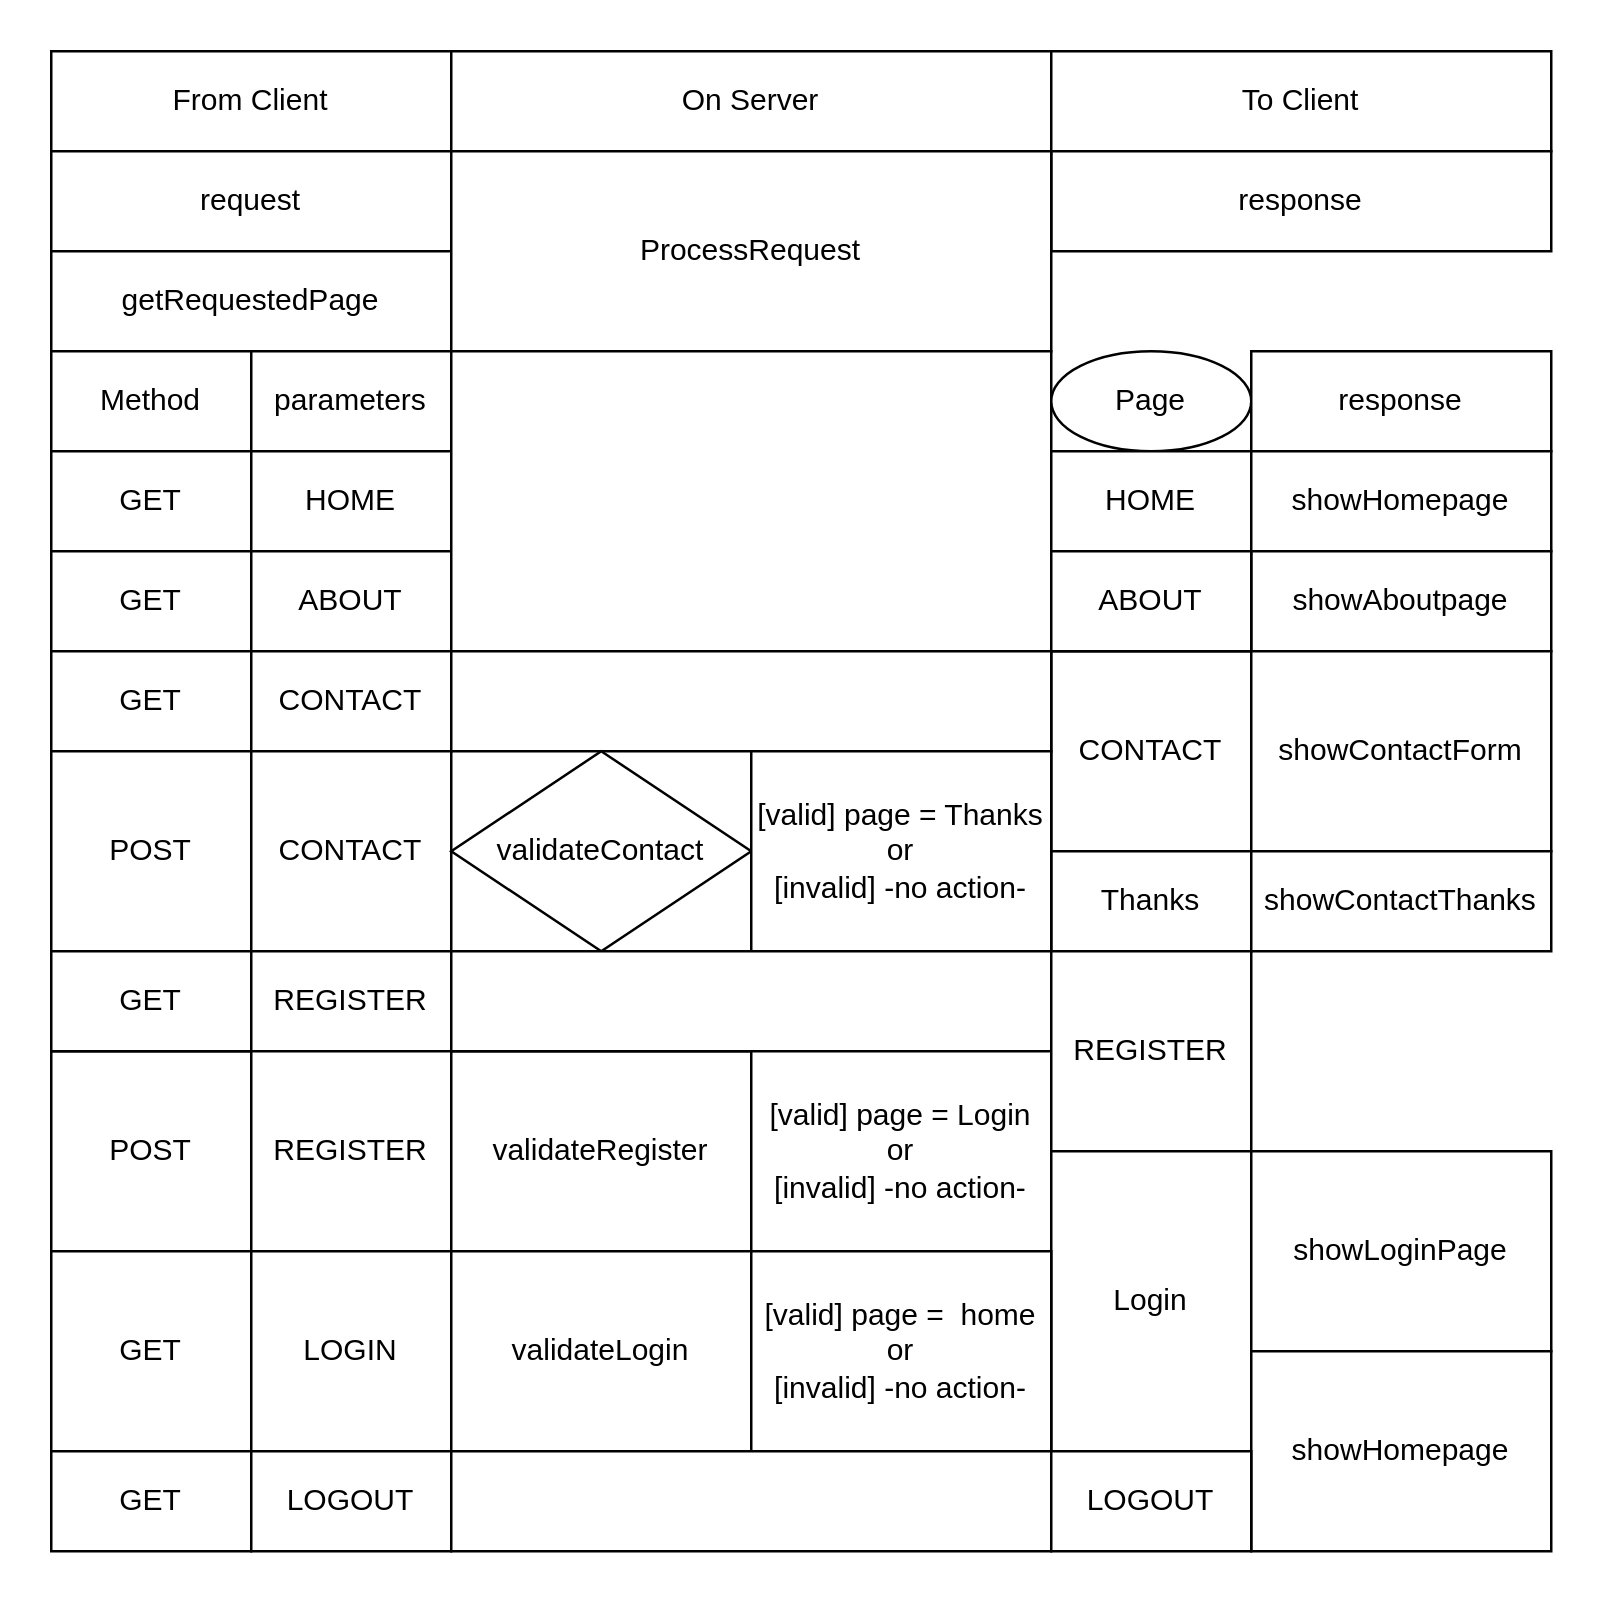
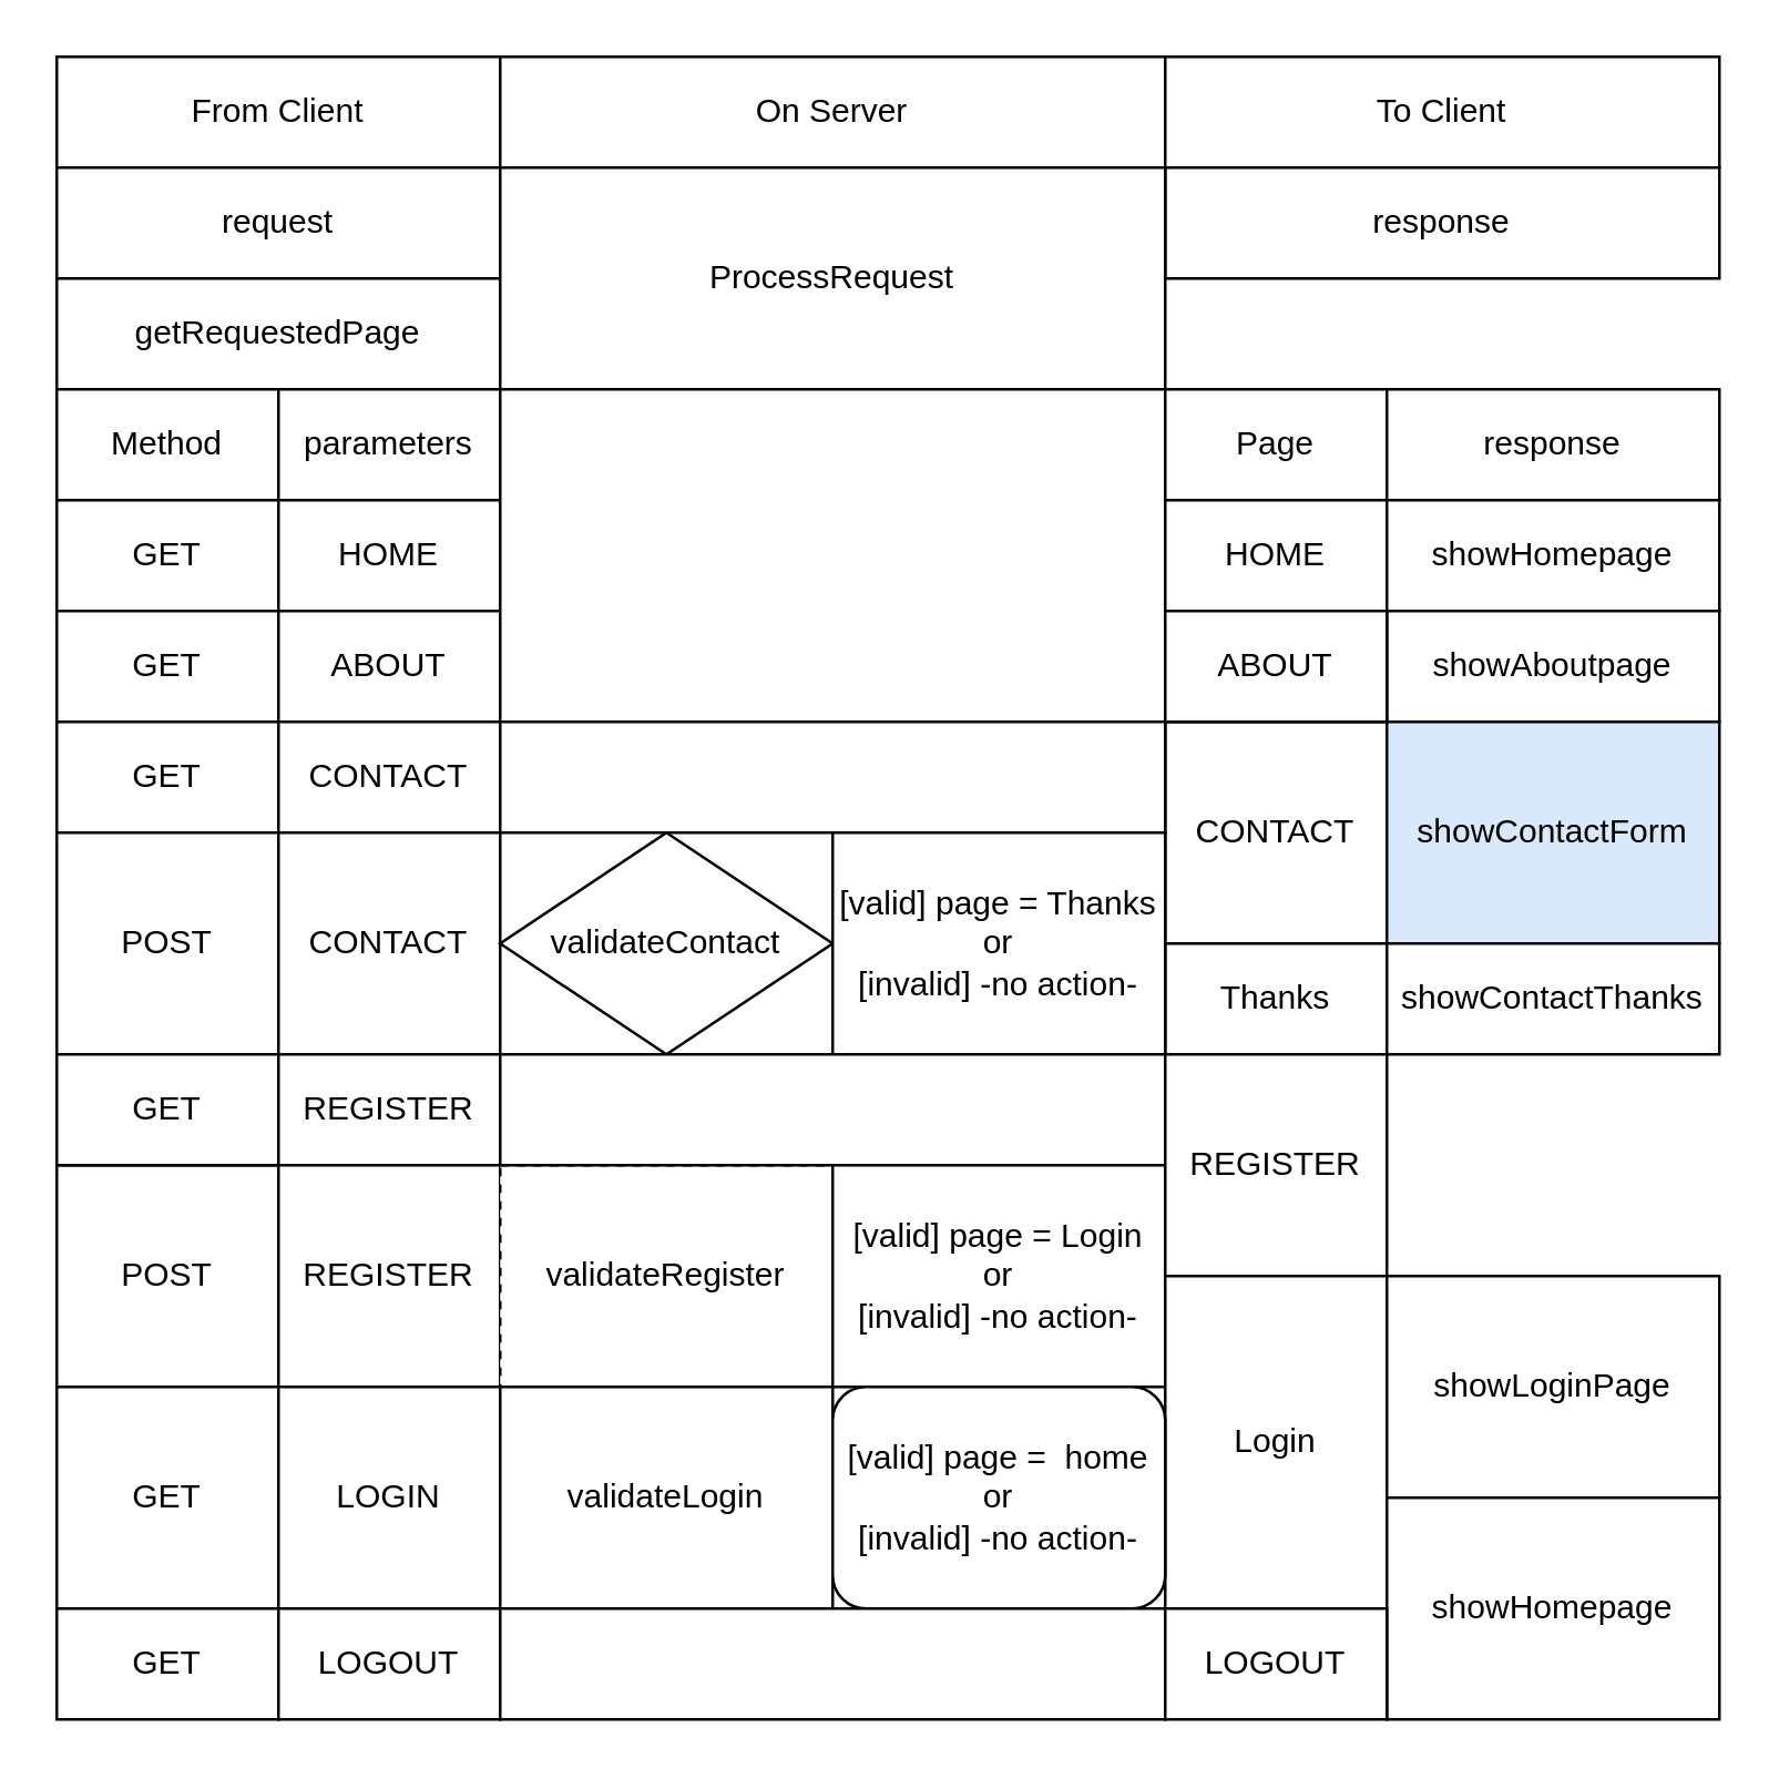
- <mxCell id="28" value="Page" style="ellipse;whiteSpace=wrap;html=1;" vertex="1" parent="1"><mxGeometry x="420" y="140" width="80" height="40" as="geometry" /></mxCell>
+ <mxCell id="28" value="Page" style="rounded=0;whiteSpace=wrap;html=1;" vertex="1" parent="1"><mxGeometry x="420" y="140" width="80" height="40" as="geometry" /></mxCell>
- <mxCell id="35" value="showContactForm" style="rounded=0;whiteSpace=wrap;html=1;" vertex="1" parent="1"><mxGeometry x="500" y="260" width="120" height="80" as="geometry" /></mxCell>
+ <mxCell id="35" value="showContactForm" style="rounded=0;whiteSpace=wrap;html=1;fillColor=#dae8fc;" vertex="1" parent="1"><mxGeometry x="500" y="260" width="120" height="80" as="geometry" /></mxCell>
- <mxCell id="41" value="validateRegister" style="rounded=0;whiteSpace=wrap;html=1;" vertex="1" parent="1"><mxGeometry x="180" y="420" width="120" height="80" as="geometry" /></mxCell>
+ <mxCell id="41" value="validateRegister" style="rounded=0;whiteSpace=wrap;html=1;dashed=1;" vertex="1" parent="1"><mxGeometry x="180" y="420" width="120" height="80" as="geometry" /></mxCell>
- <mxCell id="48" value="[valid] page =&amp;nbsp; home&lt;br&gt;or&lt;br&gt;[invalid] -no action-" style="rounded=0;whiteSpace=wrap;html=1;" vertex="1" parent="1"><mxGeometry x="300" y="500" width="120" height="80" as="geometry" /></mxCell>
+ <mxCell id="48" value="[valid] page =&amp;nbsp; home&lt;br&gt;or&lt;br&gt;[invalid] -no action-" style="whiteSpace=wrap;html=1;rounded=1;" vertex="1" parent="1"><mxGeometry x="300" y="500" width="120" height="80" as="geometry" /></mxCell>
